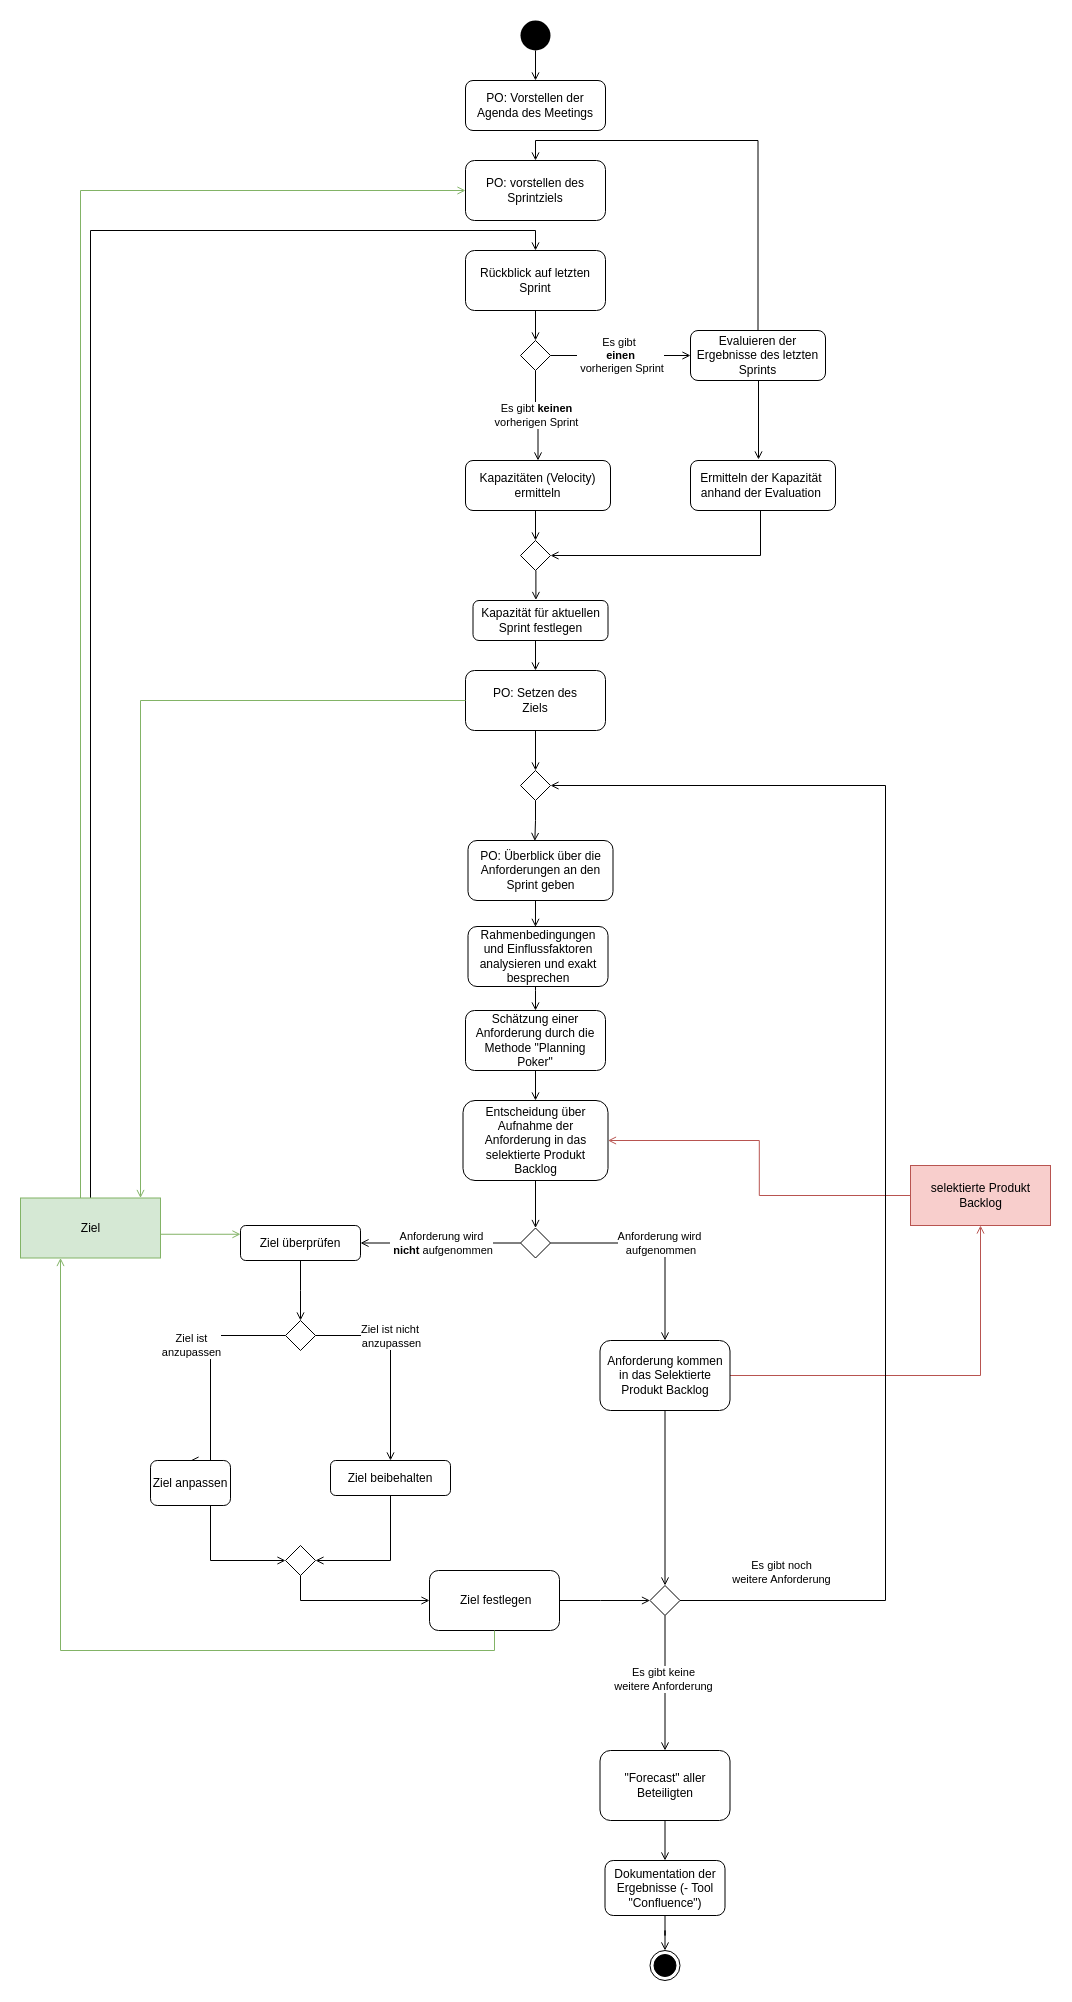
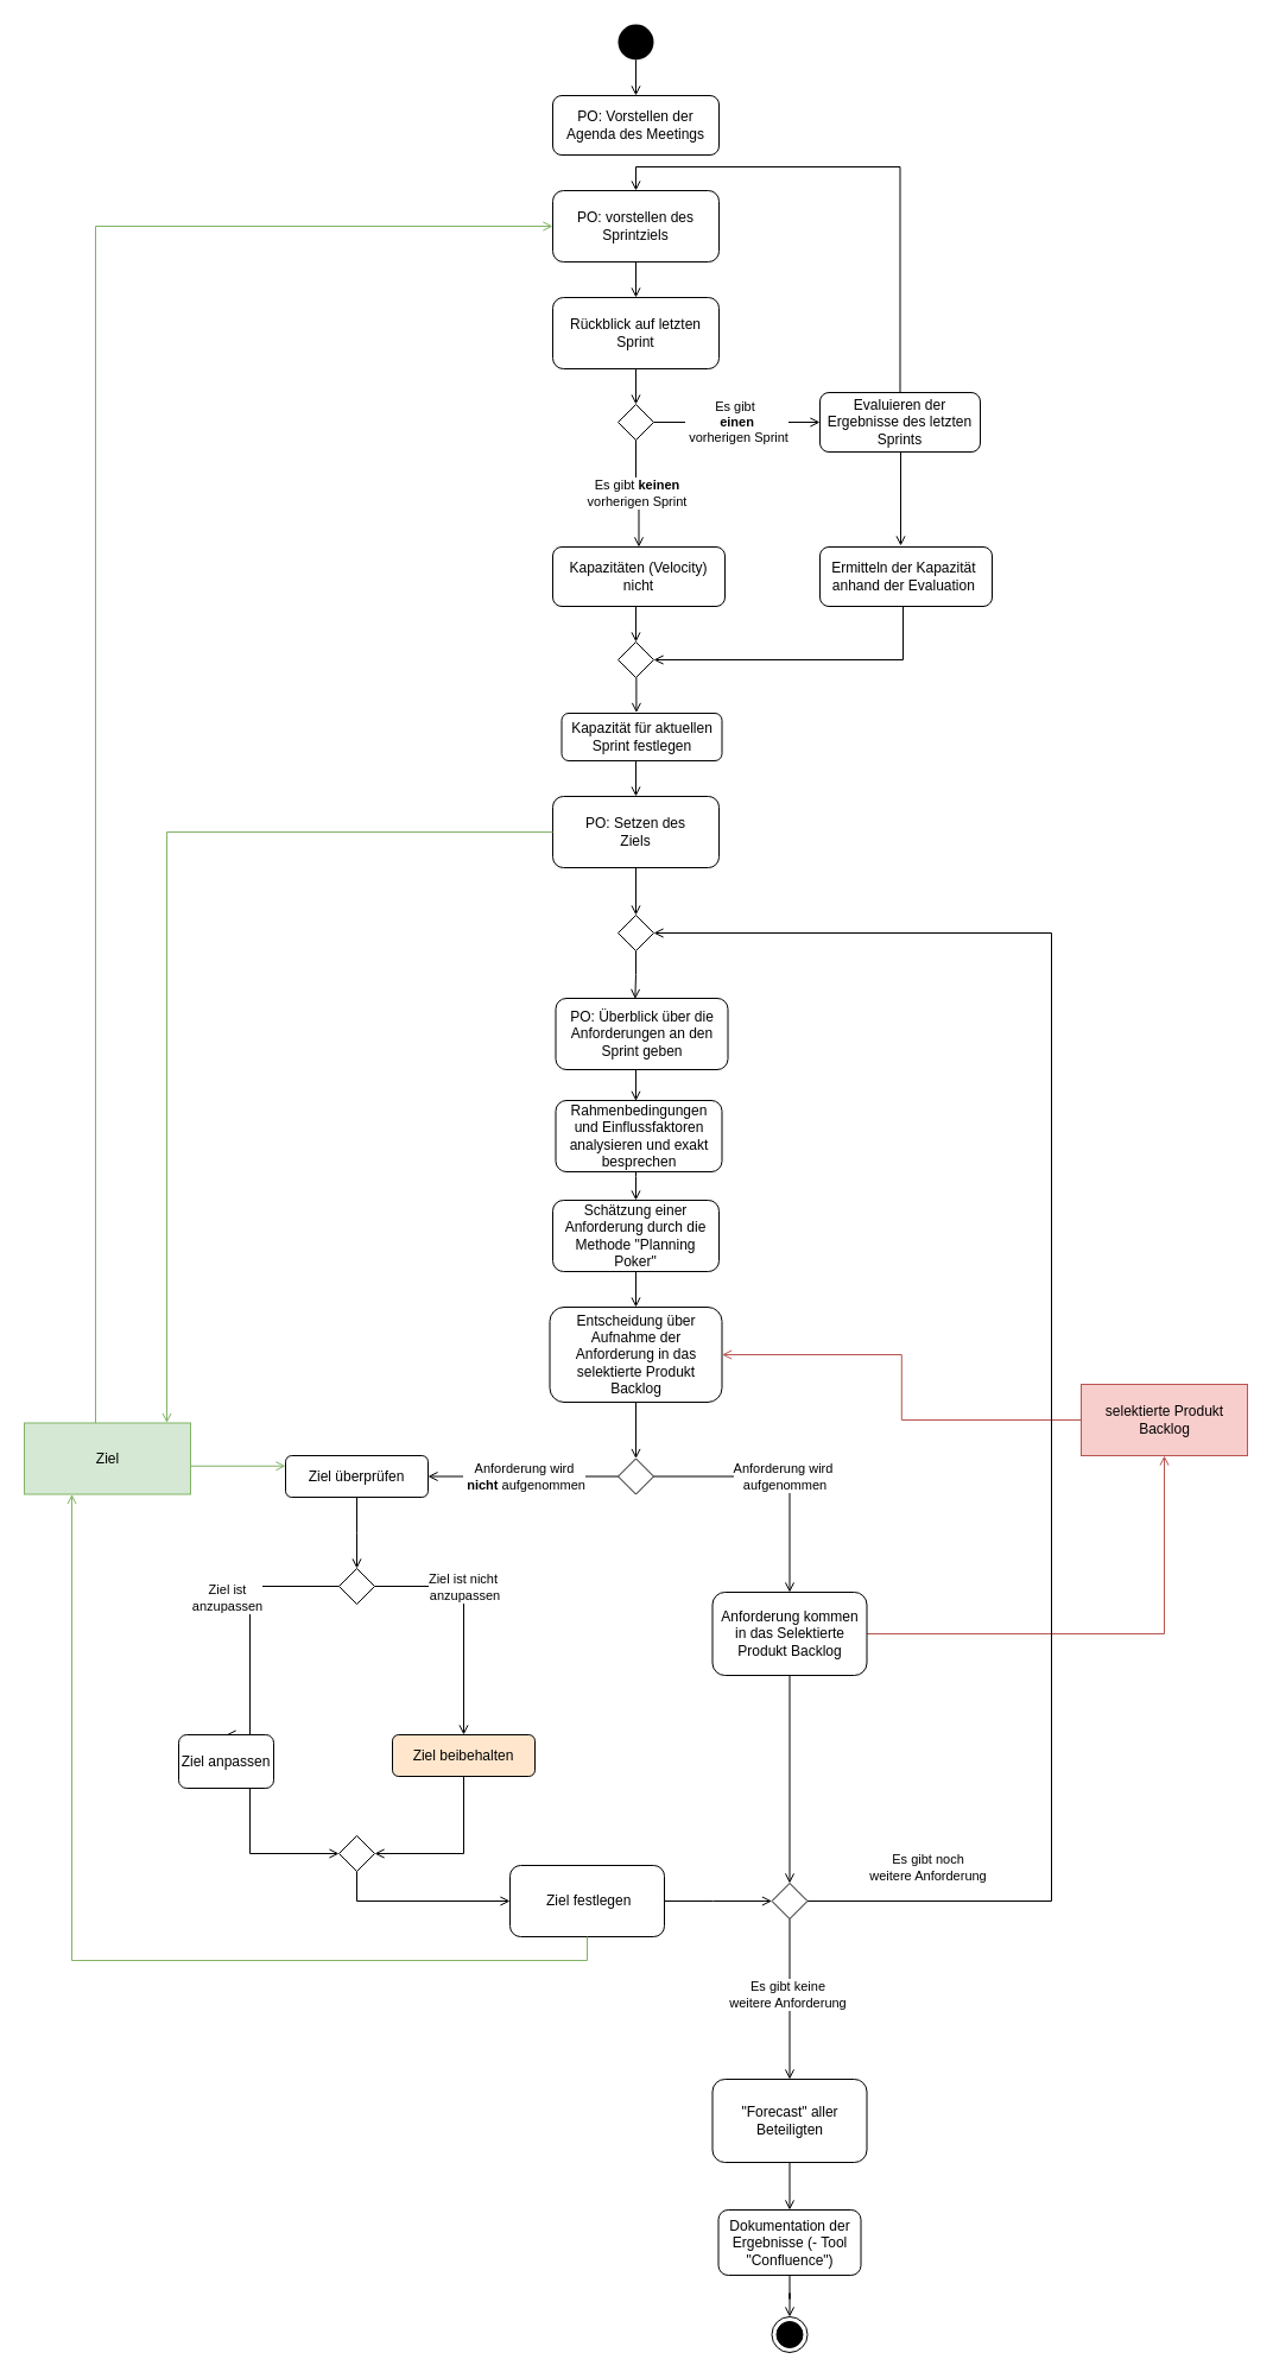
- <mxCell id="28" value="Kapazitäten (Velocity) ermitteln" style="rounded=1;whiteSpace=wrap;html=1;" parent="1" vertex="1"><mxGeometry x="465" y="460" width="145" height="50" as="geometry" /></mxCell>
+ <mxCell id="28" value="Kapazitäten (Velocity) nicht" style="rounded=1;whiteSpace=wrap;html=1;" parent="1" vertex="1"><mxGeometry x="465" y="460" width="145" height="50" as="geometry" /></mxCell>
- <mxCell id="67" style="edgeStyle=orthogonalEdgeStyle;rounded=0;orthogonalLoop=1;jettySize=auto;html=1;startArrow=open;startFill=0;endArrow=none;endFill=0;exitX=0.5;exitY=0;exitDx=0;exitDy=0;" edge="1" parent="1" source="21" target="72"><mxGeometry relative="1" as="geometry"><mxPoint x="545" y="170" as="sourcePoint" /><mxPoint x="545" y="140" as="targetPoint" /></mxGeometry></mxCell>
+ <mxCell id="67" style="edgeStyle=orthogonalEdgeStyle;rounded=0;orthogonalLoop=1;jettySize=auto;html=1;startArrow=open;startFill=0;endArrow=none;endFill=0;exitX=0.5;exitY=0;exitDx=0;exitDy=0;entryX=0.5;entryY=1;entryDx=0;entryDy=0;" edge="1" parent="1" source="21" target="66"><mxGeometry relative="1" as="geometry"><mxPoint x="545" y="170" as="sourcePoint" /><mxPoint x="545" y="140" as="targetPoint" /></mxGeometry></mxCell>
- <mxCell id="55" value="Ziel beibehalten" style="rounded=1;whiteSpace=wrap;html=1;" parent="1" vertex="1"><mxGeometry x="330" y="1460" width="120" height="35" as="geometry" /></mxCell>
+ <mxCell id="55" value="Ziel beibehalten" style="rounded=1;whiteSpace=wrap;html=1;fillColor=#ffe6cc;" parent="1" vertex="1"><mxGeometry x="330" y="1460" width="120" height="35" as="geometry" /></mxCell>
